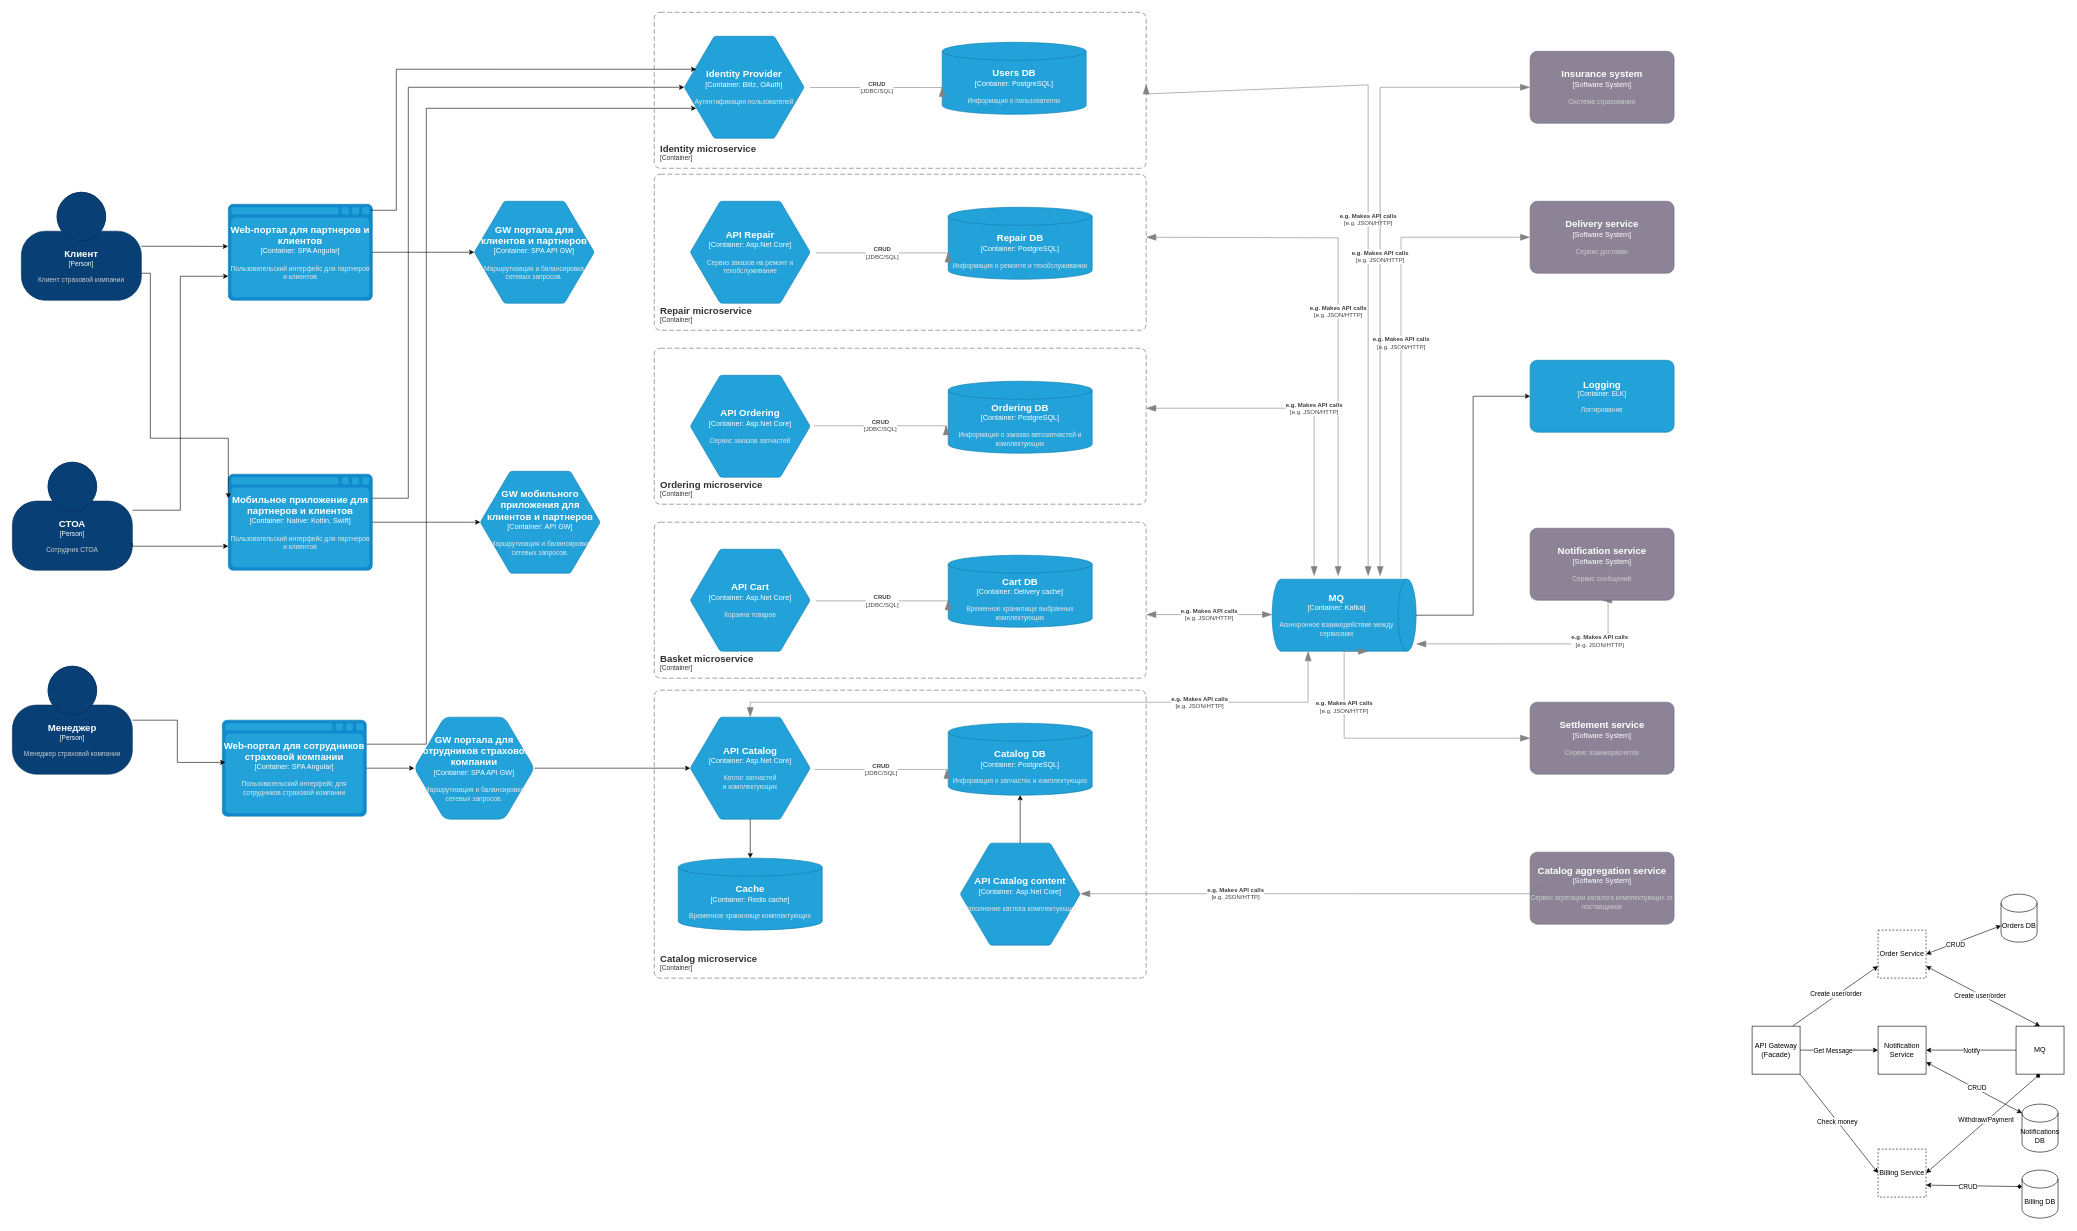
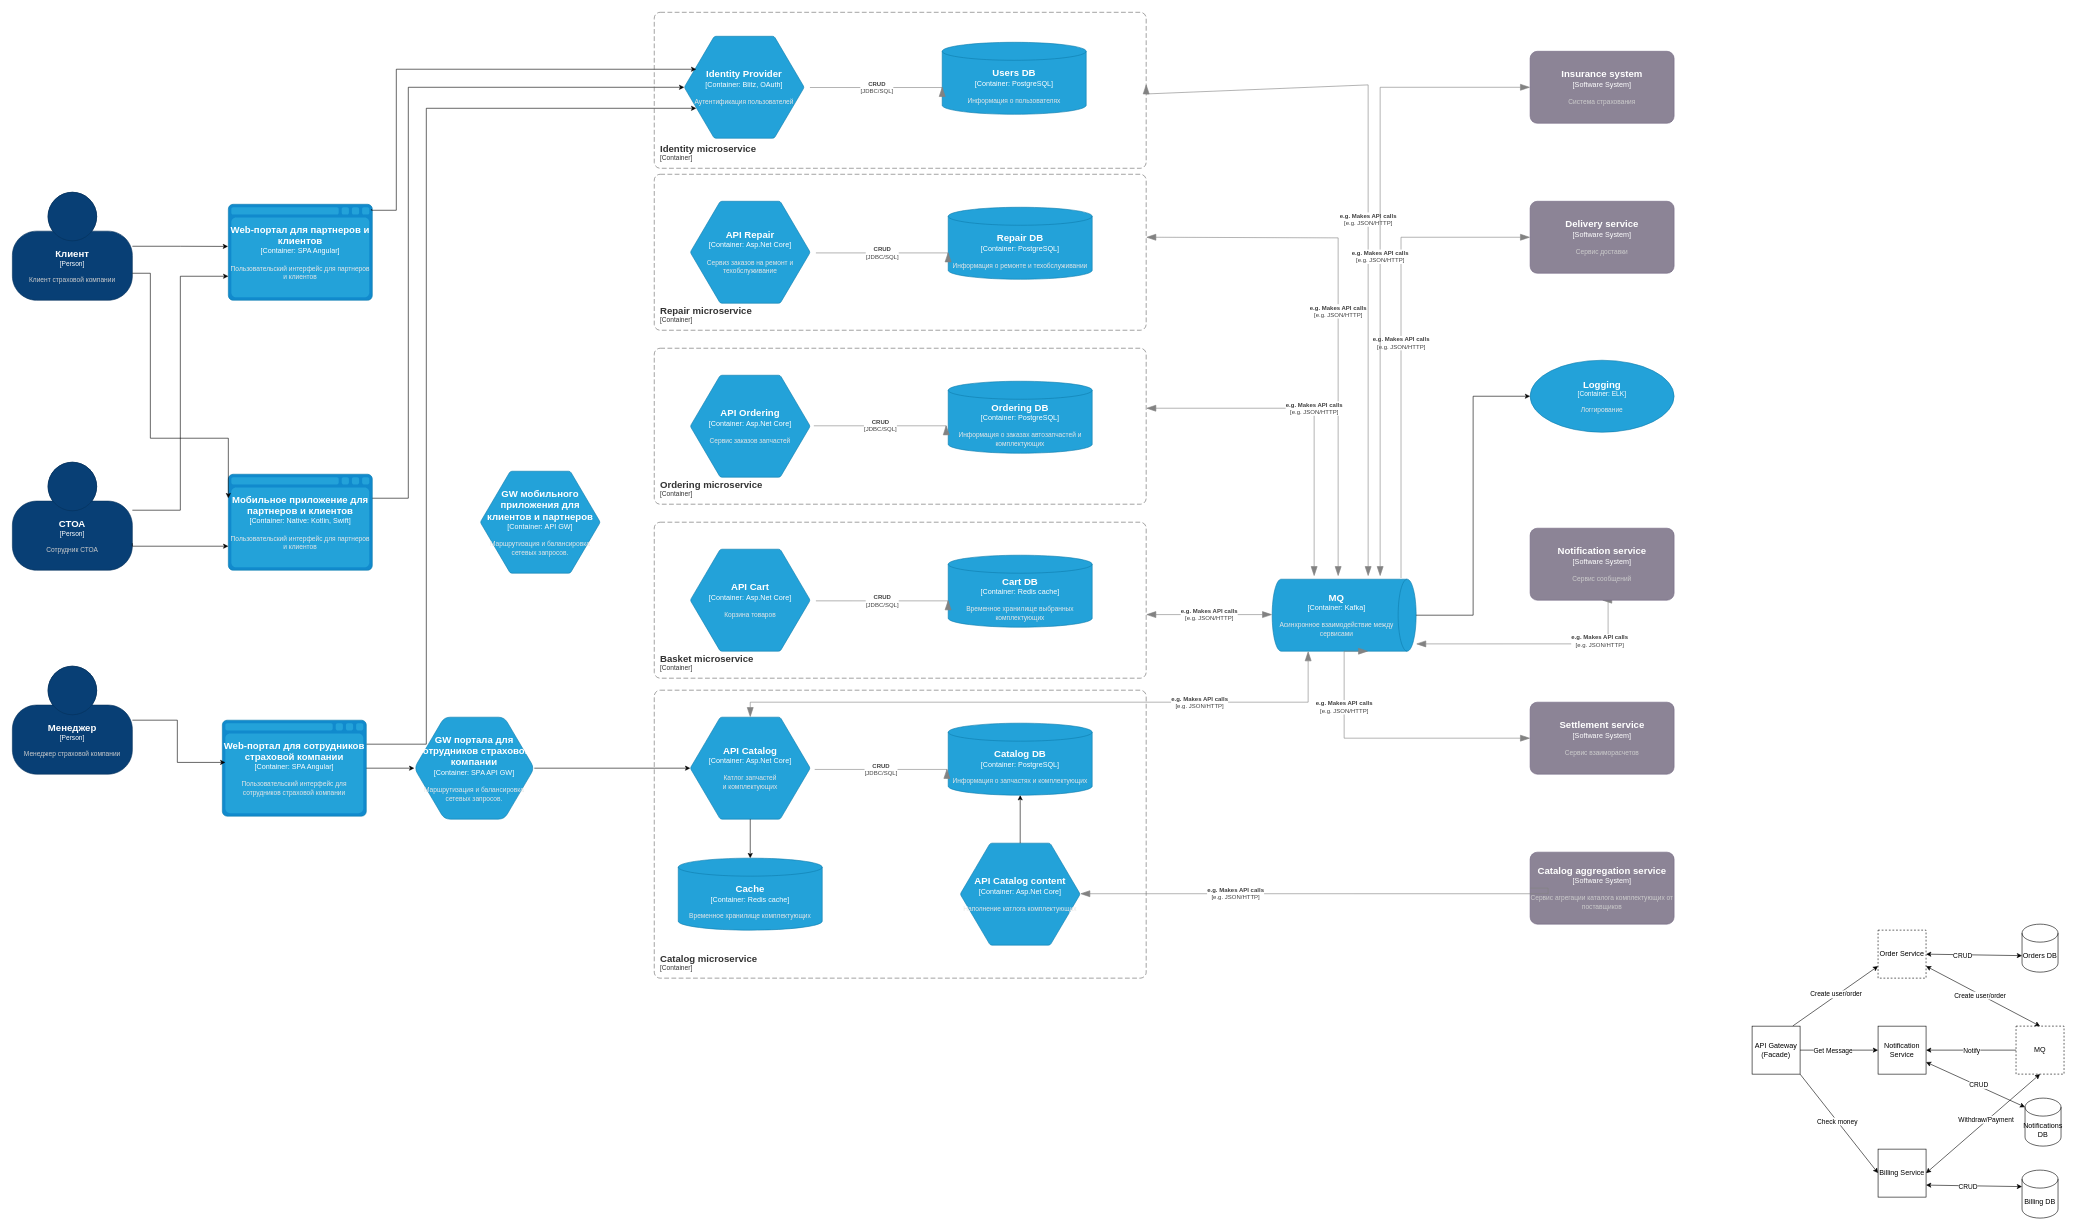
- <mxCell id="28" value="&lt;font style=&quot;font-size: 16px&quot;&gt;&lt;b&gt;Клиент&lt;/b&gt;&lt;/font&gt;&lt;div&gt;[Person]&lt;/div&gt;&lt;br&gt;&lt;div&gt;&lt;font style=&quot;font-size: 11px&quot;&gt;&lt;font color=&quot;#cccccc&quot;&gt;Клиент страховой компании&lt;/font&gt;&lt;/div&gt;" style="html=1;fontSize=11;dashed=0;whiteSpace=wrap;fillColor=#083F75;strokeColor=#06315C;fontColor=#ffffff;shape=mxgraph.c4.person2;align=center;metaEdit=1;points=[[0.5,0,0],[1,0.5,0],[1,0.75,0],[0.75,1,0],[0.5,1,0],[0.25,1,0],[0,0.75,0],[0,0.5,0]];resizable=0;" parent="1" vertex="1"><mxGeometry x="35" y="320" width="200" height="180" as="geometry" /></mxCell>
+ <mxCell id="28" value="&lt;font style=&quot;font-size: 16px&quot;&gt;&lt;b&gt;Клиент&lt;/b&gt;&lt;/font&gt;&lt;div&gt;[Person]&lt;/div&gt;&lt;br&gt;&lt;div&gt;&lt;font style=&quot;font-size: 11px&quot;&gt;&lt;font color=&quot;#cccccc&quot;&gt;Клиент страховой компании&lt;/font&gt;&lt;/div&gt;" style="html=1;fontSize=11;dashed=0;whiteSpace=wrap;fillColor=#083F75;strokeColor=#06315C;fontColor=#ffffff;shape=mxgraph.c4.person2;align=center;metaEdit=1;points=[[0.5,0,0],[1,0.5,0],[1,0.75,0],[0.75,1,0],[0.5,1,0],[0.25,1,0],[0,0.75,0],[0,0.5,0]];resizable=0;" parent="1" vertex="1"><mxGeometry x="20" y="320" width="200" height="180" as="geometry" /></mxCell>
- <mxCell id="36" style="edgeStyle=orthogonalEdgeStyle;rounded=0;orthogonalLoop=1;jettySize=auto;html=1;exitX=1;exitY=0.5;exitDx=0;exitDy=0;exitPerimeter=0;" parent="1" source="37" target="32" edge="1"><mxGeometry relative="1" as="geometry" /></mxCell>
- <mxCell id="32" value="&lt;font style=&quot;font-size: 16px&quot;&gt;&lt;b&gt;GW портала для клиентов и партнеров&lt;/b&gt;&lt;/font&gt;&lt;div&gt;[Container:&amp;nbsp;SPA API GW]&lt;/div&gt;&lt;br&gt;&lt;div&gt;&lt;font style=&quot;font-size: 11px&quot;&gt;&lt;font color=&quot;#E6E6E6&quot;&gt;Маршрутизация и балансировка сетевых запросов.&lt;/font&gt;&lt;/div&gt;" style="shape=hexagon;size=50;perimeter=hexagonPerimeter2;whiteSpace=wrap;html=1;fixedSize=1;rounded=1;labelBackgroundColor=none;fillColor=#23A2D9;fontSize=12;fontColor=#ffffff;align=center;strokeColor=#0E7DAD;metaEdit=1;points=[[0.5,0,0],[1,0.25,0],[1,0.5,0],[1,0.75,0],[0.5,1,0],[0,0.75,0],[0,0.5,0],[0,0.25,0]];resizable=0;arcSize=6;" parent="1" vertex="1"><mxGeometry x="790" y="335" width="200" height="170" as="geometry" /></mxCell>
- <mxCell id="35" value="&lt;font style=&quot;font-size: 16px&quot;&gt;&lt;b&gt;Logging&lt;/b&gt;&lt;/font&gt;&lt;div&gt;[Container: ELK]&lt;/div&gt;&lt;br&gt;&lt;div&gt;&lt;font style=&quot;font-size: 11px&quot;&gt;&lt;font color=&quot;#E6E6E6&quot;&gt;Логгирование&lt;/font&gt;&lt;/div&gt;" style="rounded=1;whiteSpace=wrap;html=1;fontSize=11;labelBackgroundColor=none;fillColor=#23A2D9;fontColor=#ffffff;align=center;arcSize=10;strokeColor=#0E7DAD;metaEdit=1;resizable=0;points=[[0.25,0,0],[0.5,0,0],[0.75,0,0],[1,0.25,0],[1,0.5,0],[1,0.75,0],[0.75,1,0],[0.5,1,0],[0.25,1,0],[0,0.75,0],[0,0.5,0],[0,0.25,0]];" parent="1" vertex="1"><mxGeometry x="2550" y="600" width="240" height="120" as="geometry" /></mxCell>
+ <mxCell id="35" value="&lt;font style=&quot;font-size: 16px&quot;&gt;&lt;b&gt;Logging&lt;/b&gt;&lt;/font&gt;&lt;div&gt;[Container: ELK]&lt;/div&gt;&lt;br&gt;&lt;div&gt;&lt;font style=&quot;font-size: 11px&quot;&gt;&lt;font color=&quot;#E6E6E6&quot;&gt;Логгирование&lt;/font&gt;&lt;/div&gt;" style="ellipse;whiteSpace=wrap;html=1;fontSize=11;labelBackgroundColor=none;fillColor=#23A2D9;fontColor=#ffffff;align=center;arcSize=10;strokeColor=#0E7DAD;metaEdit=1;resizable=0;points=[[0.25,0,0],[0.5,0,0],[0.75,0,0],[1,0.25,0],[1,0.5,0],[1,0.75,0],[0.75,1,0],[0.5,1,0],[0.25,1,0],[0,0.75,0],[0,0.5,0],[0,0.25,0]];" parent="1" vertex="1"><mxGeometry x="2550" y="600" width="240" height="120" as="geometry" /></mxCell>
- <mxCell id="48" style="edgeStyle=orthogonalEdgeStyle;rounded=0;orthogonalLoop=1;jettySize=auto;html=1;entryX=0;entryY=0.5;entryDx=0;entryDy=0;entryPerimeter=0;" parent="1" source="38" target="47" edge="1"><mxGeometry relative="1" as="geometry"><Array as="points"><mxPoint x="780" y="870" /><mxPoint x="780" y="870" /></Array></mxGeometry></mxCell>
- <mxCell id="60" value="&lt;font style=&quot;font-size: 16px&quot;&gt;&lt;b&gt;Cart DB&lt;/b&gt;&lt;/font&gt;&lt;div&gt;[Container:&amp;nbsp;Delivery cache]&lt;/div&gt;&lt;br&gt;&lt;div&gt;&lt;font style=&quot;font-size: 11px&quot;&gt;&lt;font color=&quot;#E6E6E6&quot;&gt;Временное хранилище выбранных комплектующих&lt;/font&gt;&lt;/div&gt;" style="shape=cylinder3;size=15;whiteSpace=wrap;html=1;boundedLbl=1;rounded=0;labelBackgroundColor=none;fillColor=#23A2D9;fontSize=12;fontColor=#ffffff;align=center;strokeColor=#0E7DAD;metaEdit=1;points=[[0.5,0,0],[1,0.25,0],[1,0.5,0],[1,0.75,0],[0.5,1,0],[0,0.75,0],[0,0.5,0],[0,0.25,0]];resizable=0;" parent="1" vertex="1"><mxGeometry x="1580" y="925" width="240" height="120" as="geometry" /></mxCell>
+ <mxCell id="60" value="&lt;font style=&quot;font-size: 16px&quot;&gt;&lt;b&gt;Cart DB&lt;/b&gt;&lt;/font&gt;&lt;div&gt;[Container:&amp;nbsp;Redis cache]&lt;/div&gt;&lt;br&gt;&lt;div&gt;&lt;font style=&quot;font-size: 11px&quot;&gt;&lt;font color=&quot;#E6E6E6&quot;&gt;Временное хранилище выбранных комплектующих&lt;/font&gt;&lt;/div&gt;" style="shape=cylinder3;size=15;whiteSpace=wrap;html=1;boundedLbl=1;rounded=0;labelBackgroundColor=none;fillColor=#23A2D9;fontSize=12;fontColor=#ffffff;align=center;strokeColor=#0E7DAD;metaEdit=1;points=[[0.5,0,0],[1,0.25,0],[1,0.5,0],[1,0.75,0],[0.5,1,0],[0,0.75,0],[0,0.5,0],[0,0.25,0]];resizable=0;" parent="1" vertex="1"><mxGeometry x="1580" y="925" width="240" height="120" as="geometry" /></mxCell>
- <mxCell id="19" value="Orders DB" style="shape=cylinder3;whiteSpace=wrap;html=1;boundedLbl=1;backgroundOutline=1;size=15;" parent="1" vertex="1"><mxGeometry x="3335" y="1490" width="60" height="80" as="geometry" /></mxCell>
+ <mxCell id="19" value="Orders DB" style="shape=cylinder3;whiteSpace=wrap;html=1;boundedLbl=1;backgroundOutline=1;size=15;" parent="1" vertex="1"><mxGeometry x="3370" y="1540" width="60" height="80" as="geometry" /></mxCell>
- <mxCell id="5" value="MQ" style="whiteSpace=wrap;html=1;aspect=fixed;" parent="1" vertex="1"><mxGeometry x="3360" y="1710" width="80" height="80" as="geometry" /></mxCell>
+ <mxCell id="5" value="MQ" style="whiteSpace=wrap;html=1;aspect=fixed;dashed=1;" parent="1" vertex="1"><mxGeometry x="3360" y="1710" width="80" height="80" as="geometry" /></mxCell>
- <mxCell id="15" value="" style="endArrow=diamond;startArrow=classic;html=1;rounded=0;exitX=1;exitY=0.5;exitDx=0;exitDy=0;entryX=0.5;entryY=1;entryDx=0;entryDy=0;" parent="1" source="4" target="5" edge="1"><mxGeometry width="50" height="50" relative="1" as="geometry"><mxPoint x="3170" y="1820" as="sourcePoint" /><mxPoint x="3220" y="1770" as="targetPoint" /></mxGeometry></mxCell>
+ <mxCell id="15" value="" style="endArrow=classic;startArrow=classic;html=1;rounded=0;exitX=1;exitY=0.5;exitDx=0;exitDy=0;entryX=0.5;entryY=1;entryDx=0;entryDy=0;" parent="1" source="4" target="5" edge="1"><mxGeometry width="50" height="50" relative="1" as="geometry"><mxPoint x="3170" y="1820" as="sourcePoint" /><mxPoint x="3220" y="1770" as="targetPoint" /></mxGeometry></mxCell>
- <mxCell id="25" value="Notifications DB" style="shape=cylinder3;whiteSpace=wrap;html=1;boundedLbl=1;backgroundOutline=1;size=15;" parent="1" vertex="1"><mxGeometry x="3370" y="1840" width="60" height="80" as="geometry" /></mxCell>
+ <mxCell id="25" value="Notifications DB" style="shape=cylinder3;whiteSpace=wrap;html=1;boundedLbl=1;backgroundOutline=1;size=15;" parent="1" vertex="1"><mxGeometry x="3375" y="1830" width="60" height="80" as="geometry" /></mxCell>
- <mxCell id="4" value="Billing Service" style="whiteSpace=wrap;html=1;aspect=fixed;dashed=1;" parent="1" vertex="1"><mxGeometry x="3130" y="1915" width="80" height="80" as="geometry" /></mxCell>
+ <mxCell id="4" value="Billing Service" style="whiteSpace=wrap;html=1;aspect=fixed;" parent="1" vertex="1"><mxGeometry x="3130" y="1915" width="80" height="80" as="geometry" /></mxCell>
- <mxCell id="23" value="" style="endArrow=diamond;startArrow=classic;html=1;rounded=0;exitX=1;exitY=0.75;exitDx=0;exitDy=0;entryX=0;entryY=0;entryDx=0;entryDy=27.5;entryPerimeter=0;" parent="1" source="4" target="22" edge="1"><mxGeometry width="50" height="50" relative="1" as="geometry"><mxPoint x="3210" y="1980" as="sourcePoint" /><mxPoint x="3370" y="1983" as="targetPoint" /></mxGeometry></mxCell>
+ <mxCell id="23" value="" style="endArrow=classic;startArrow=classic;html=1;rounded=0;exitX=1;exitY=0.75;exitDx=0;exitDy=0;entryX=0;entryY=0;entryDx=0;entryDy=27.5;entryPerimeter=0;" parent="1" source="4" target="22" edge="1"><mxGeometry width="50" height="50" relative="1" as="geometry"><mxPoint x="3210" y="1980" as="sourcePoint" /><mxPoint x="3370" y="1983" as="targetPoint" /></mxGeometry></mxCell>
